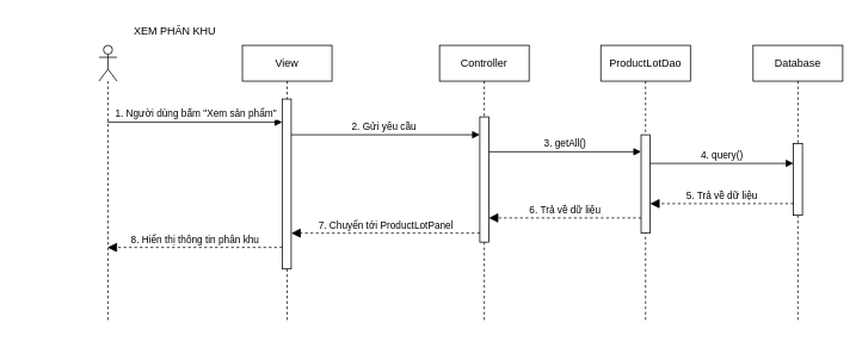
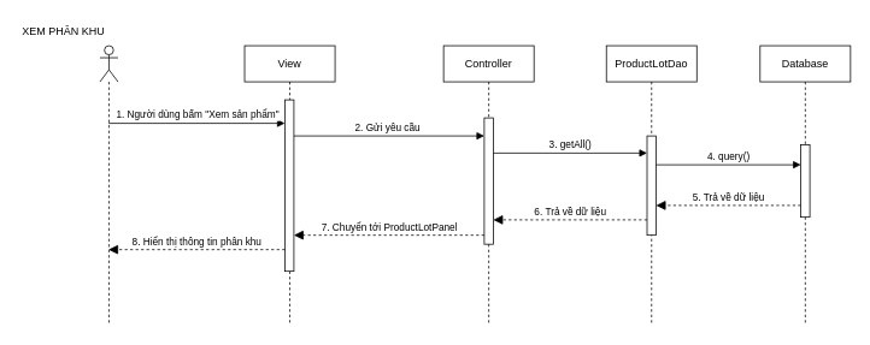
- <mxCell id="11" value="XEM PHÂN KHU" style="text;html=1;strokeColor=none;fillColor=none;align=center;verticalAlign=middle;whiteSpace=wrap;rounded=0;" vertex="1" parent="1"><mxGeometry x="145" y="20" width="100" height="30" as="geometry" /></mxCell>
+ <mxCell id="11" value="XEM PHÂN KHU" style="text;html=1;strokeColor=none;fillColor=none;align=center;verticalAlign=middle;whiteSpace=wrap;rounded=0;" vertex="1" parent="1"><mxGeometry x="20" y="20" width="100" height="30" as="geometry" /></mxCell>
